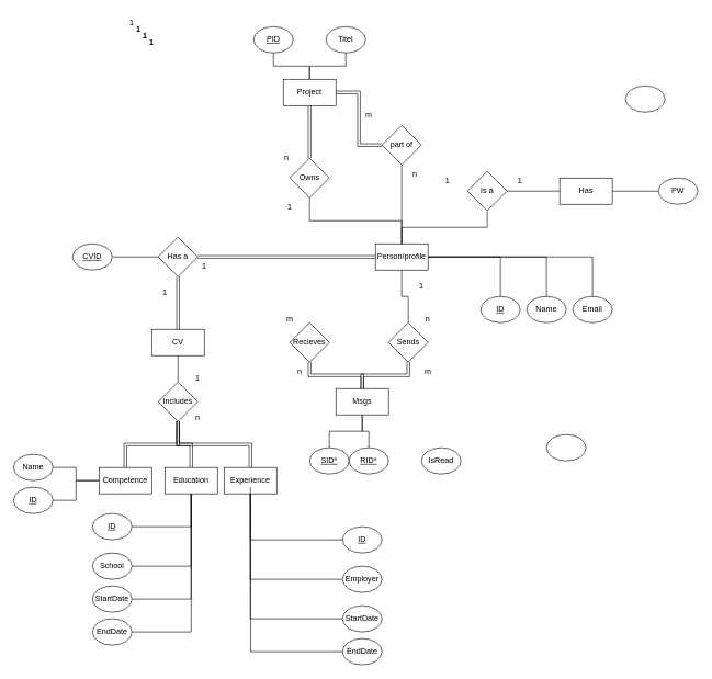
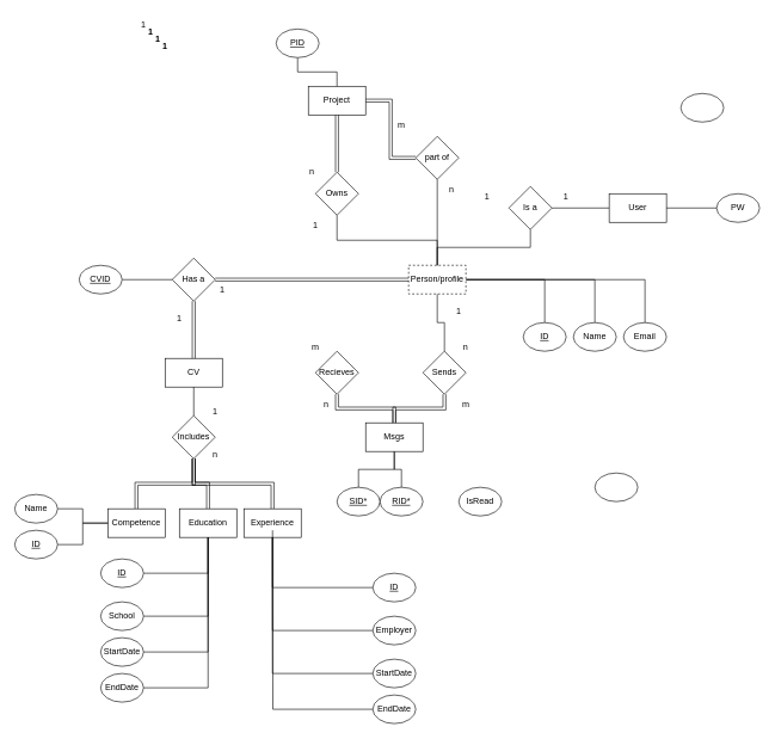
- <mxCell id="44" value="Titel" style="ellipse;whiteSpace=wrap;html=1;" parent="1" vertex="1"><mxGeometry x="495" y="40" width="60" height="40" as="geometry" /></mxCell>
- <mxCell id="43" style="edgeStyle=orthogonalEdgeStyle;rounded=0;orthogonalLoop=1;jettySize=auto;html=1;exitX=0.5;exitY=1;exitDx=0;exitDy=0;endArrow=none;endFill=0;" edge="1" parent="1" source="44" target="6"><mxGeometry relative="1" as="geometry" /></mxCell>
- <mxCell id="8" value="Has" style="rounded=0;whiteSpace=wrap;html=1;" parent="1" vertex="1"><mxGeometry x="850" y="270" width="80" height="40" as="geometry" /></mxCell>
+ <mxCell id="8" value="User" style="rounded=0;whiteSpace=wrap;html=1;" parent="1" vertex="1"><mxGeometry x="850" y="270" width="80" height="40" as="geometry" /></mxCell>
- <mxCell id="5" value="Person/profile" style="rounded=0;whiteSpace=wrap;html=1;" parent="1" vertex="1"><mxGeometry x="570" y="370" width="80" height="40" as="geometry" /></mxCell>
+ <mxCell id="5" value="Person/profile" style="rounded=0;whiteSpace=wrap;html=1;dashed=1;" parent="1" vertex="1"><mxGeometry x="570" y="370" width="80" height="40" as="geometry" /></mxCell>
